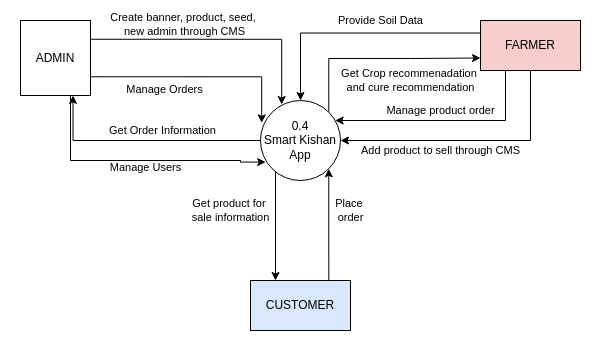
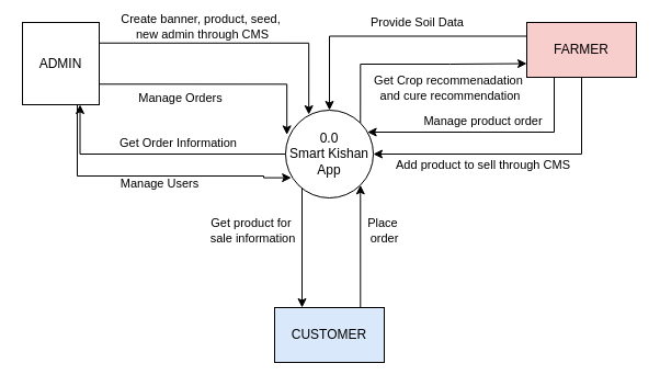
- <mxCell id="6" value="0.4&lt;div&gt;Smart Kishan App&lt;/div&gt;" style="shape=ellipse;html=1;dashed=0;whiteSpace=wrap;aspect=fixed;perimeter=ellipsePerimeter;" vertex="1" parent="1"><mxGeometry x="260" y="100" width="80" height="80" as="geometry" /></mxCell>
+ <mxCell id="6" value="0.0&lt;div&gt;Smart Kishan App&lt;/div&gt;" style="shape=ellipse;html=1;dashed=0;whiteSpace=wrap;aspect=fixed;perimeter=ellipsePerimeter;" vertex="1" parent="1"><mxGeometry x="260" y="100" width="80" height="80" as="geometry" /></mxCell>
